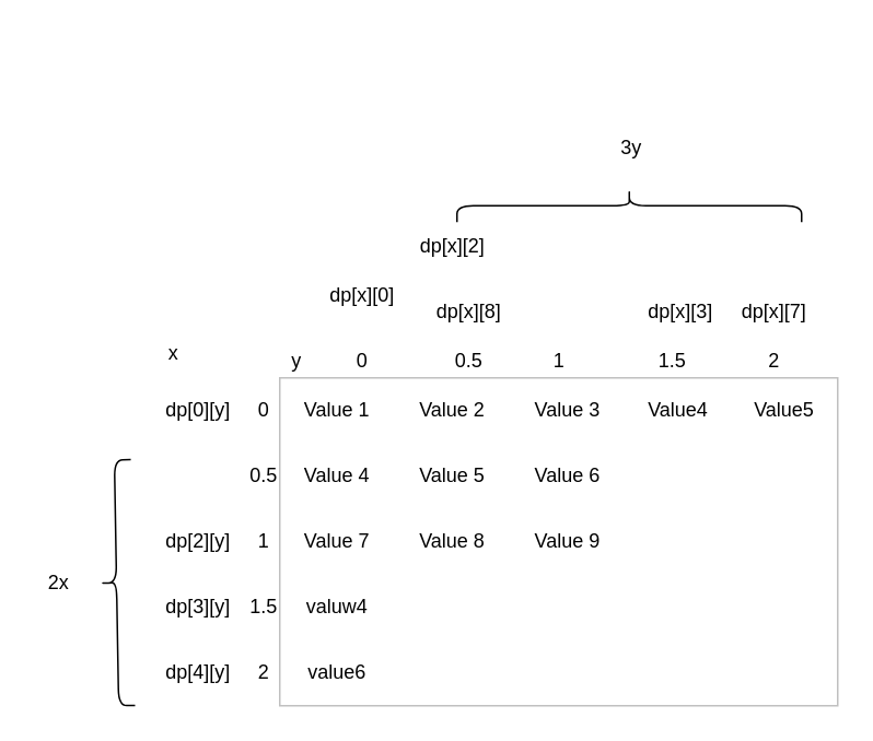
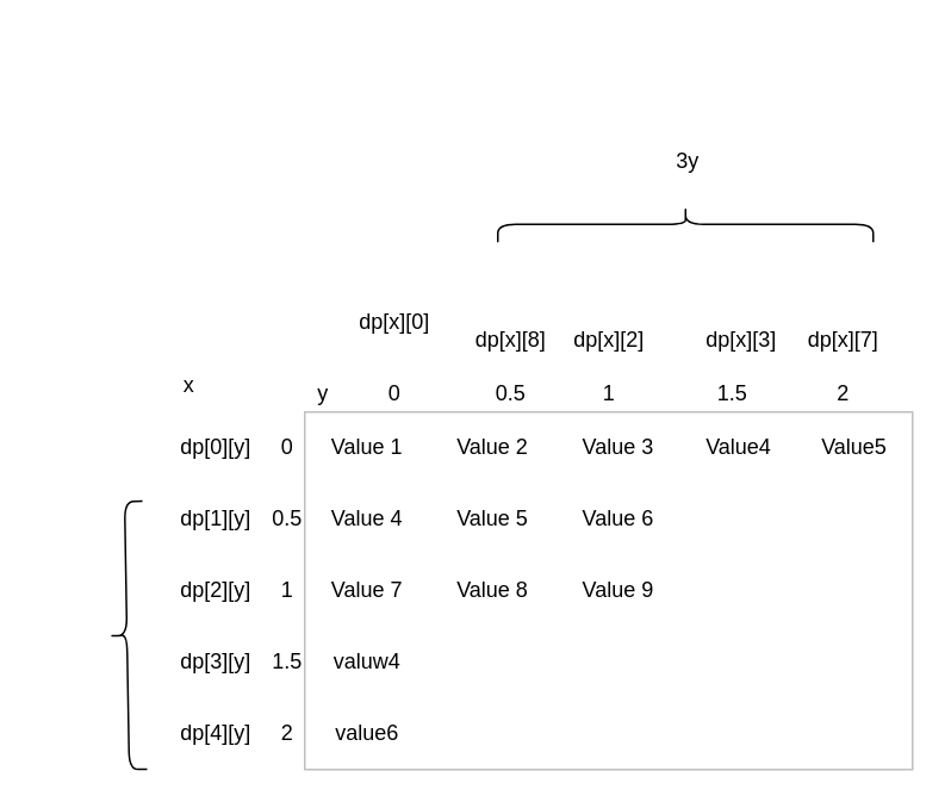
- <mxCell id="17" value="dp[x][2]" style="text;html=1;align=center;verticalAlign=middle;resizable=0;points=[];autosize=1;" vertex="1" parent="1"><mxGeometry x="250" y="140" width="50" height="20" as="geometry" /></mxCell>
+ <mxCell id="17" value="dp[x][2]" style="text;html=1;align=center;verticalAlign=middle;resizable=0;points=[];autosize=1;" vertex="1" parent="1"><mxGeometry x="315" y="180" width="50" height="20" as="geometry" /></mxCell>
+ <mxCell id="23" value="dp[1][y]" style="text;html=1;align=center;verticalAlign=middle;resizable=0;points=[];autosize=1;" vertex="1" parent="1"><mxGeometry x="95" y="280" width="50" height="20" as="geometry" /></mxCell>
- <mxCell id="28" value="2x" style="text;html=1;align=center;verticalAlign=middle;resizable=0;points=[];autosize=1;" vertex="1" parent="1"><mxGeometry x="20" y="345" width="30" height="20" as="geometry" /></mxCell>
